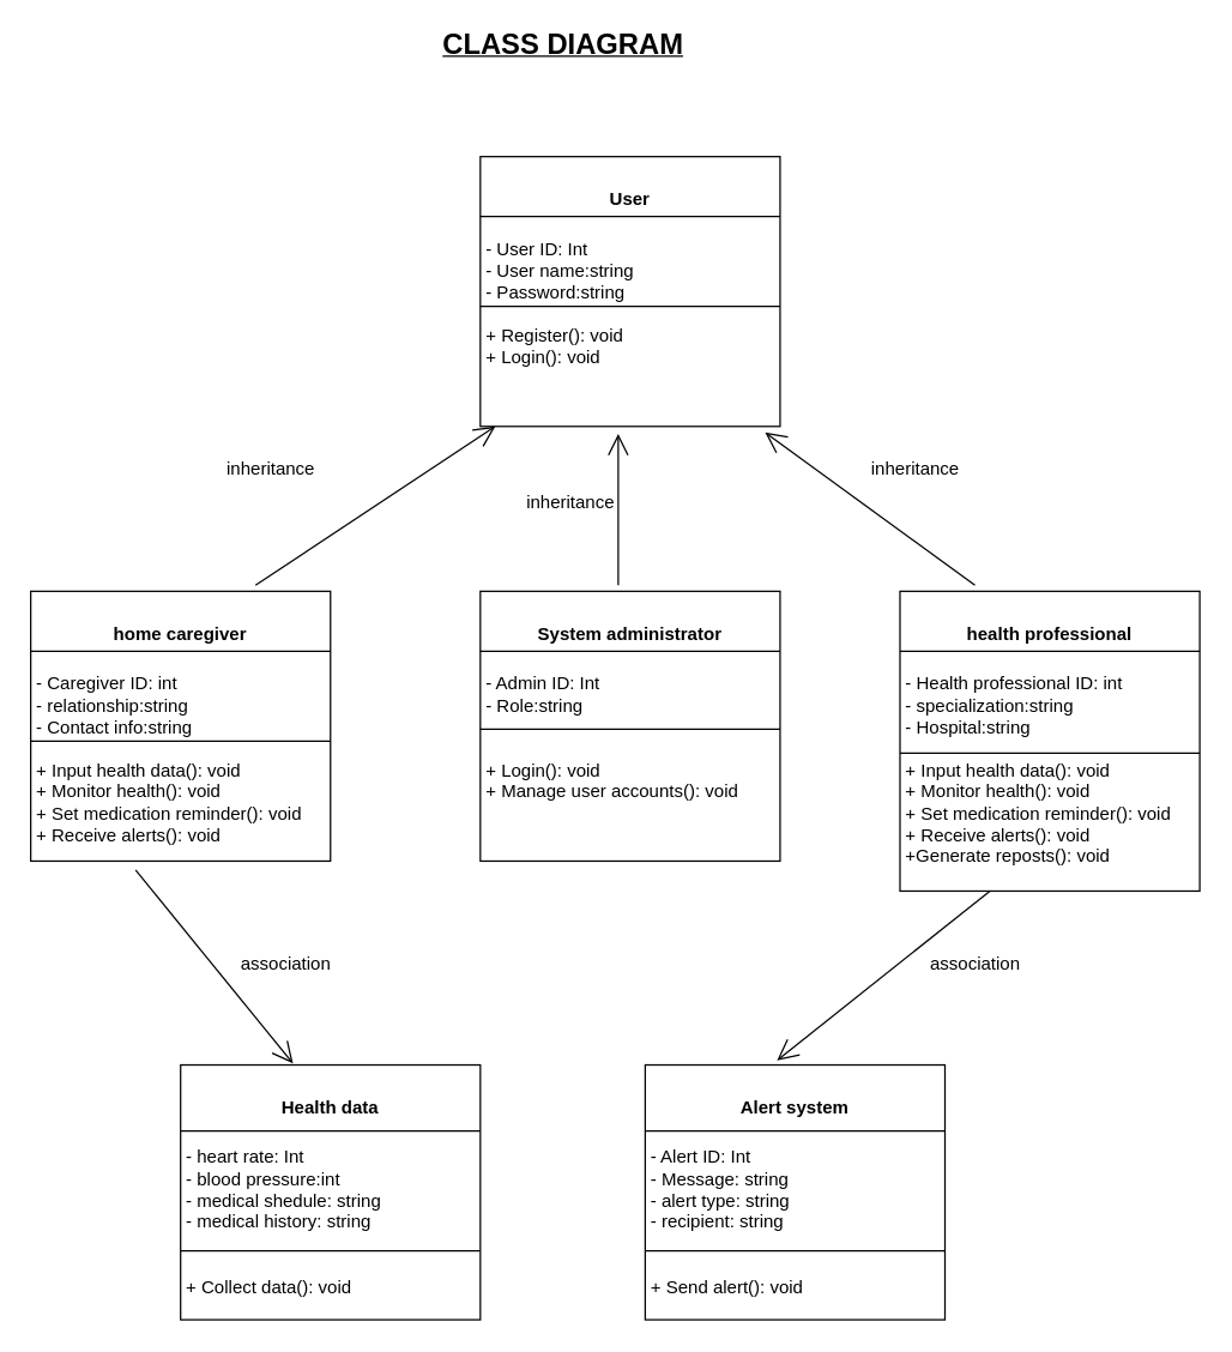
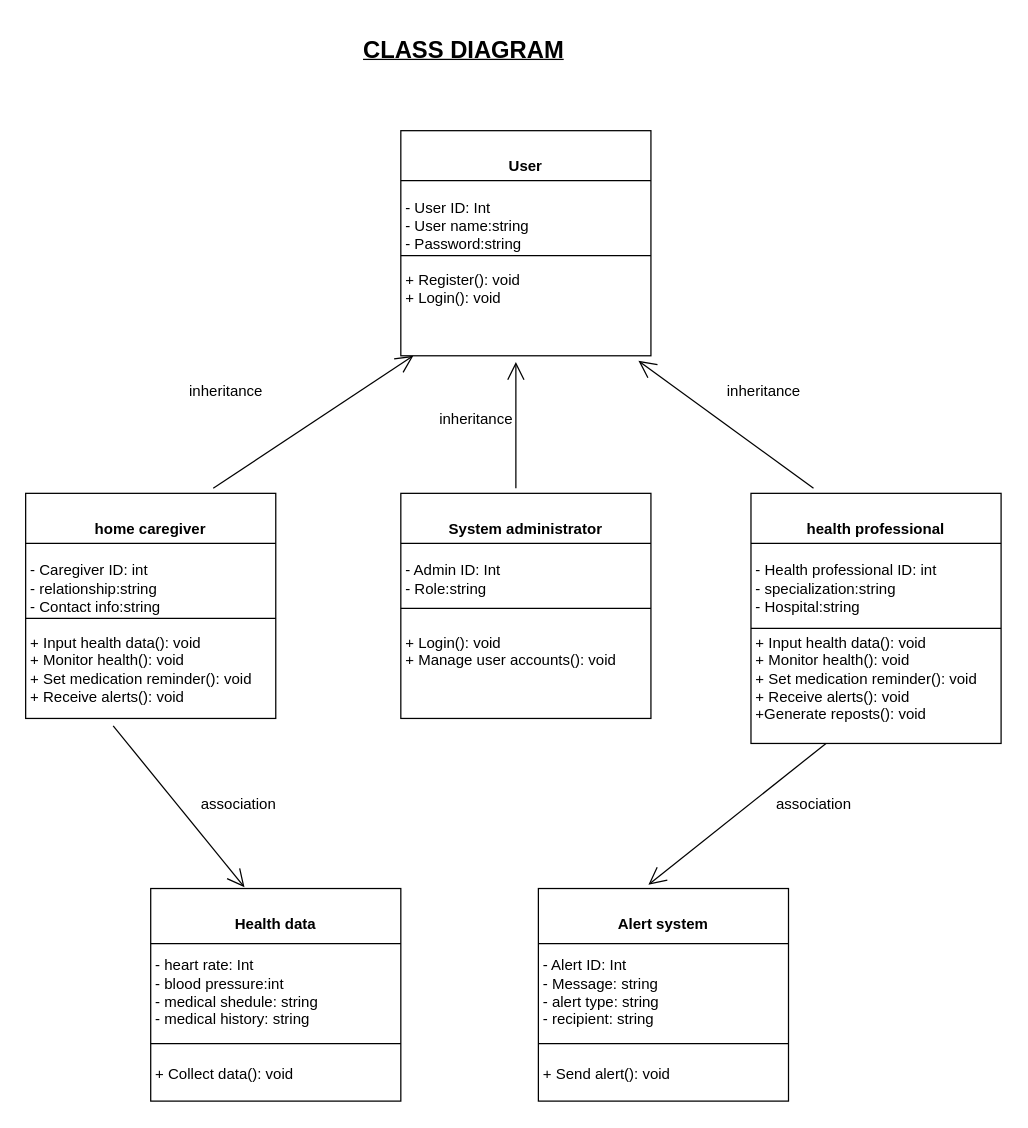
- <mxCell id="2" value="&lt;b&gt;&lt;u&gt;&lt;font style=&quot;font-size: 19px;&quot;&gt;CLASS DIAGRAM&lt;/font&gt;&lt;/u&gt;&lt;/b&gt;" style="text;html=1;align=center;verticalAlign=middle;resizable=0;points=[];autosize=1;strokeColor=none;fillColor=none;" vertex="1" parent="1"><mxGeometry x="285" y="10" width="180" height="40" as="geometry" /></mxCell>
+ <mxCell id="2" value="&lt;b&gt;&lt;u&gt;&lt;font style=&quot;font-size: 19px;&quot;&gt;CLASS DIAGRAM&lt;/font&gt;&lt;/u&gt;&lt;/b&gt;" style="text;html=1;align=center;verticalAlign=middle;resizable=0;points=[];autosize=1;strokeColor=none;fillColor=none;" vertex="1" parent="1"><mxGeometry x="280" y="20" width="180" height="40" as="geometry" /></mxCell>
